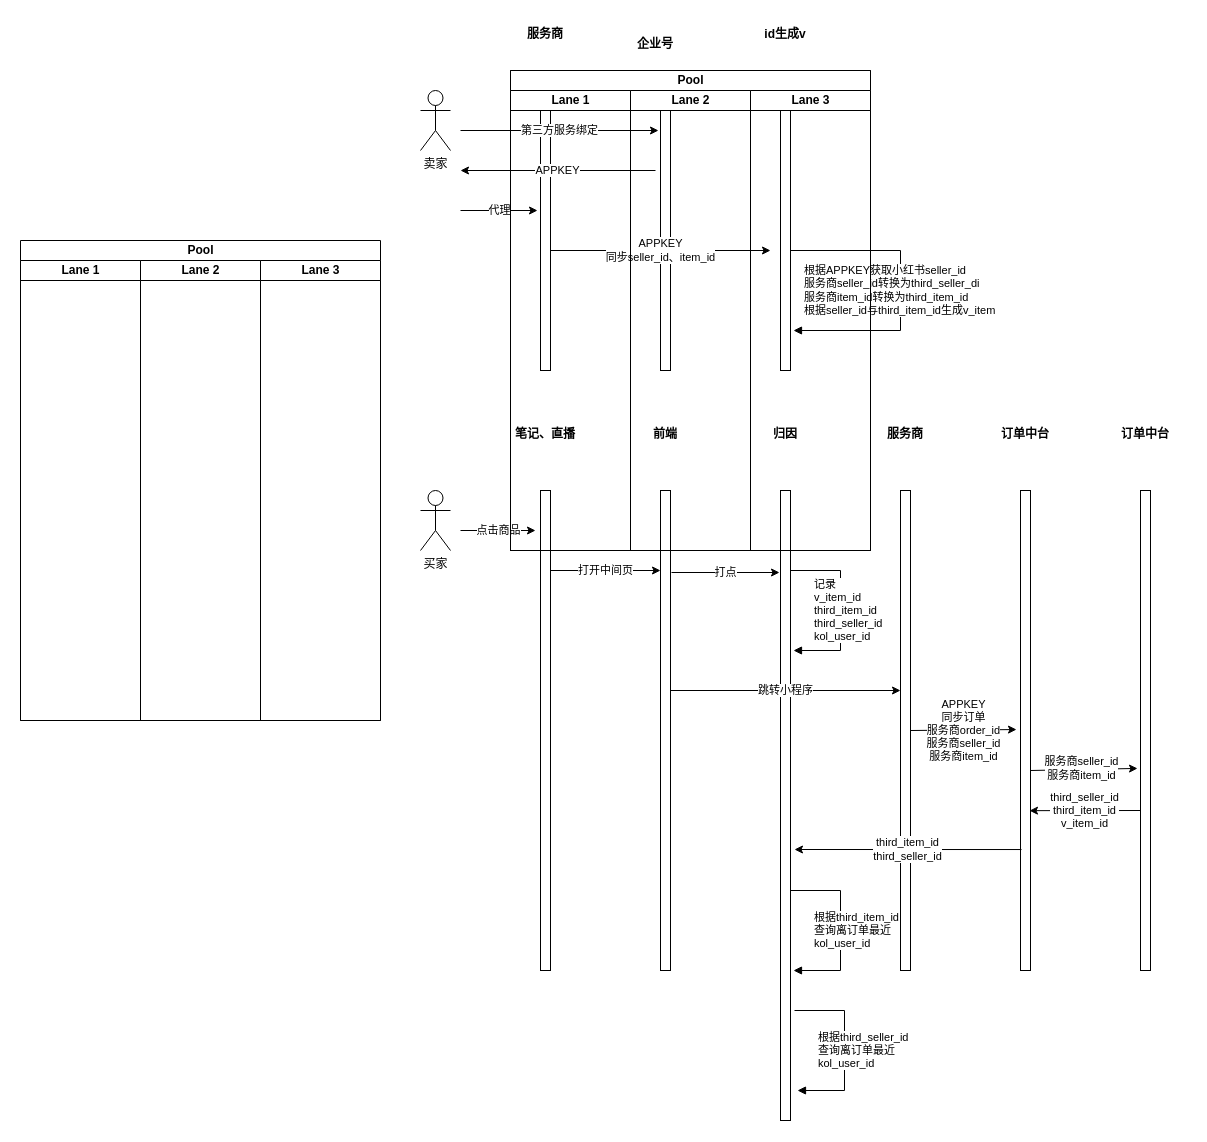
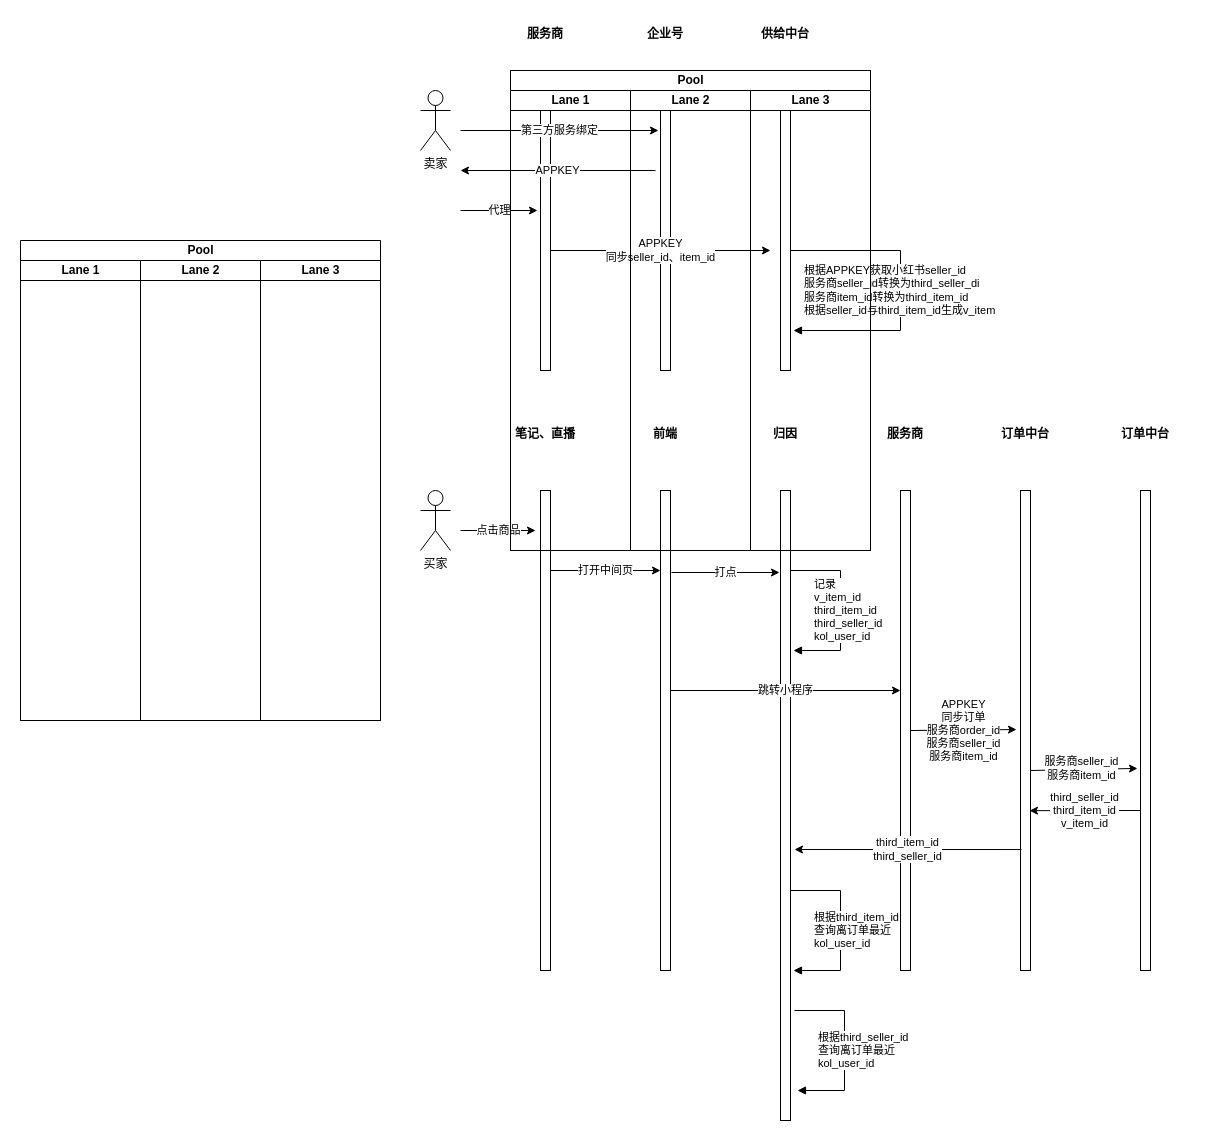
- <mxCell id="8" value="id生成v" style="text;align=center;fontStyle=1;verticalAlign=middle;spacingLeft=3;spacingRight=3;strokeColor=none;rotatable=0;points=[[0,0.5],[1,0.5]];portConstraint=eastwest;" parent="1" vertex="1"><mxGeometry x="745" y="20" width="80" height="26" as="geometry" /></mxCell>
+ <mxCell id="8" value="供给中台" style="text;align=center;fontStyle=1;verticalAlign=middle;spacingLeft=3;spacingRight=3;strokeColor=none;rotatable=0;points=[[0,0.5],[1,0.5]];portConstraint=eastwest;" parent="1" vertex="1"><mxGeometry x="745" y="20" width="80" height="26" as="geometry" /></mxCell>
- <mxCell id="7" value="企业号" style="text;align=center;fontStyle=1;verticalAlign=middle;spacingLeft=3;spacingRight=3;strokeColor=none;rotatable=0;points=[[0,0.5],[1,0.5]];portConstraint=eastwest;" parent="1" vertex="1"><mxGeometry x="615" y="30" width="80" height="26" as="geometry" /></mxCell>
+ <mxCell id="7" value="企业号" style="text;align=center;fontStyle=1;verticalAlign=middle;spacingLeft=3;spacingRight=3;strokeColor=none;rotatable=0;points=[[0,0.5],[1,0.5]];portConstraint=eastwest;" parent="1" vertex="1"><mxGeometry x="625" y="20" width="80" height="26" as="geometry" /></mxCell>
